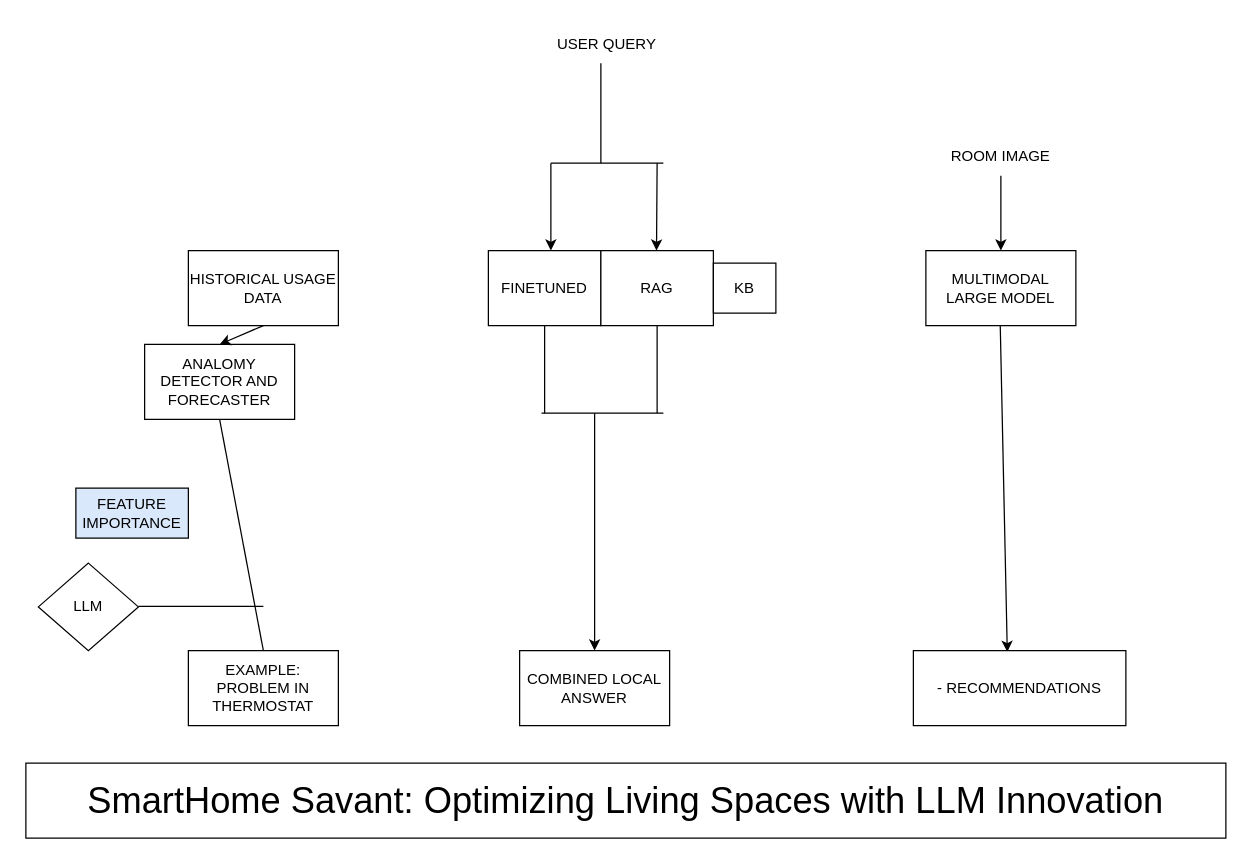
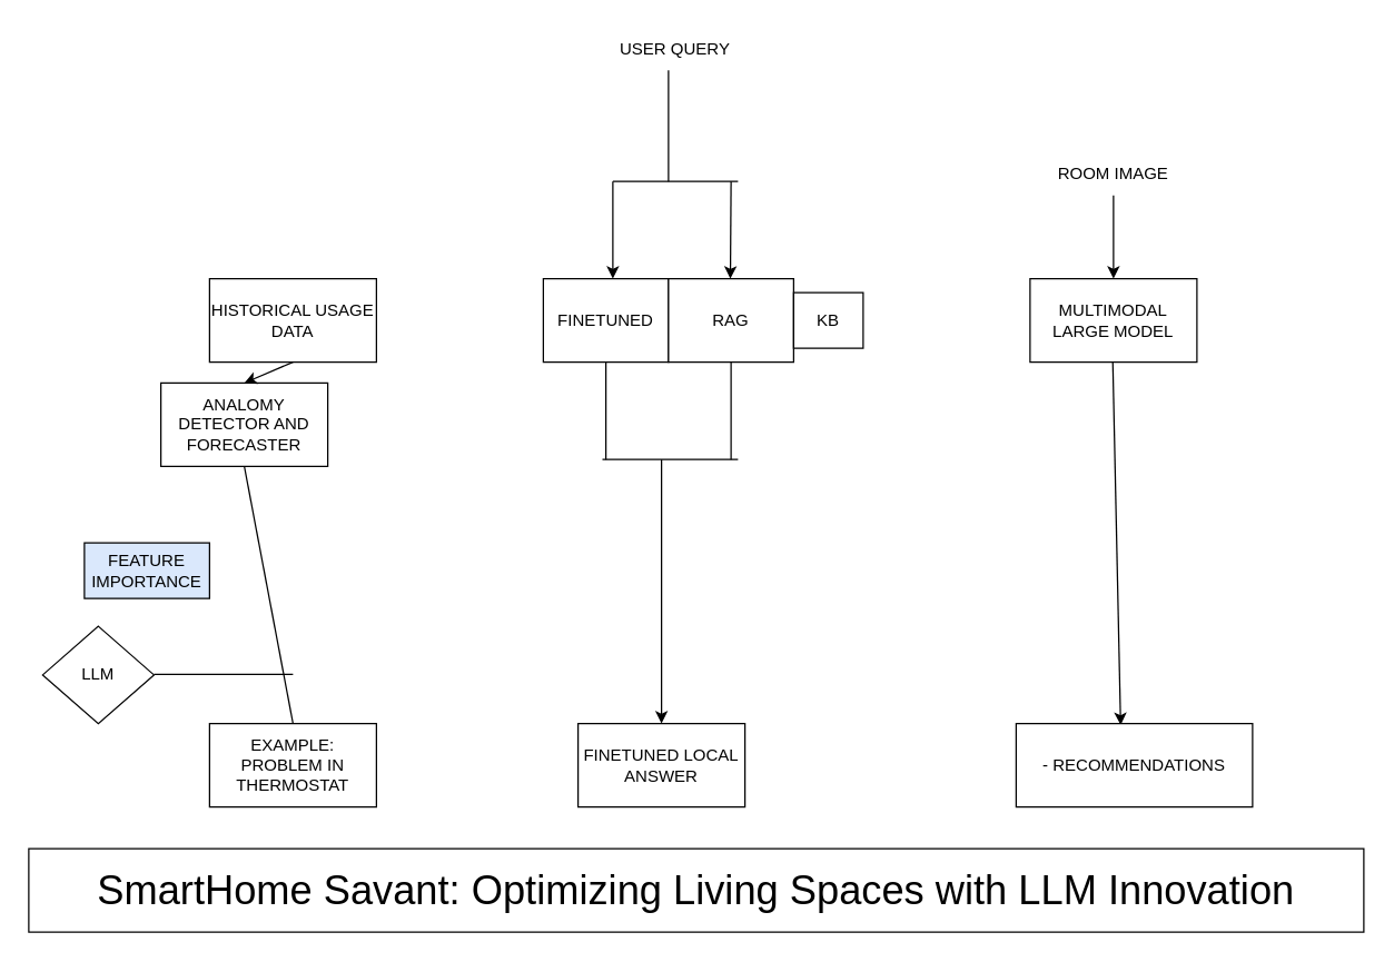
- <mxCell id="4" value="COMBINED LOCAL ANSWER" style="rounded=0;whiteSpace=wrap;html=1;" vertex="1" parent="1"><mxGeometry x="415" y="520" width="120" height="60" as="geometry" /></mxCell>
+ <mxCell id="4" value="FINETUNED LOCAL ANSWER" style="rounded=0;whiteSpace=wrap;html=1;" vertex="1" parent="1"><mxGeometry x="415" y="520" width="120" height="60" as="geometry" /></mxCell>
